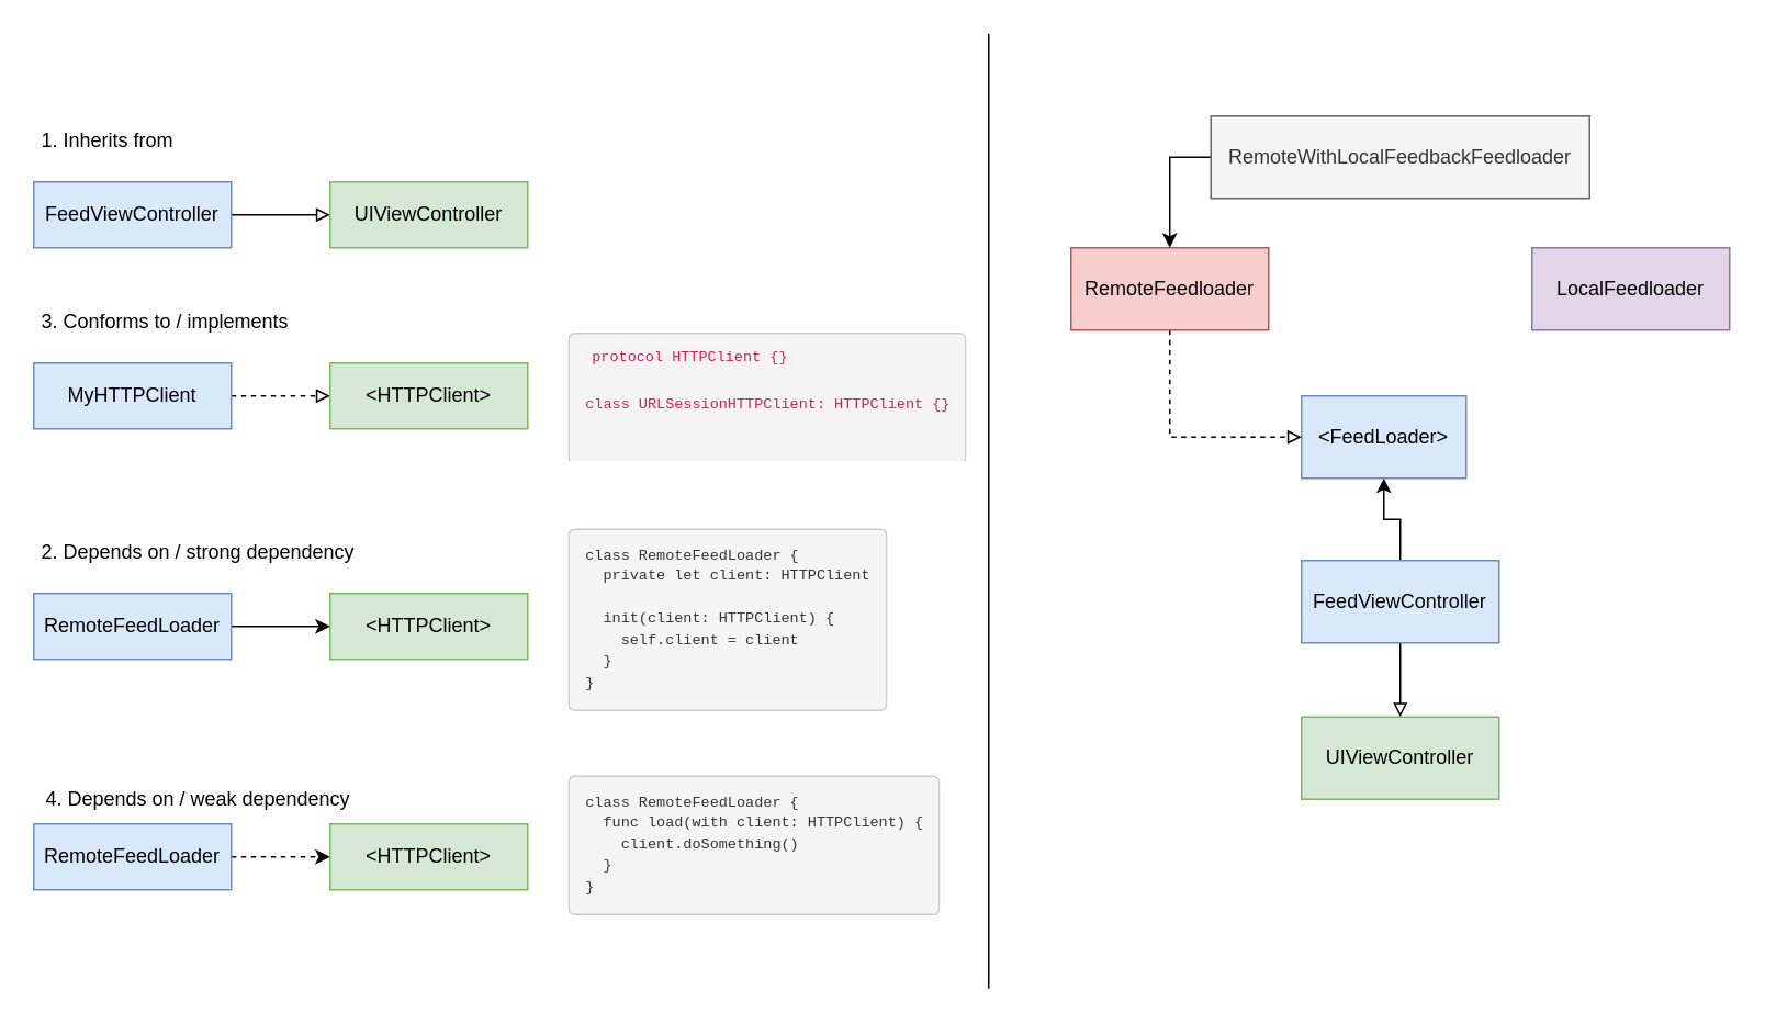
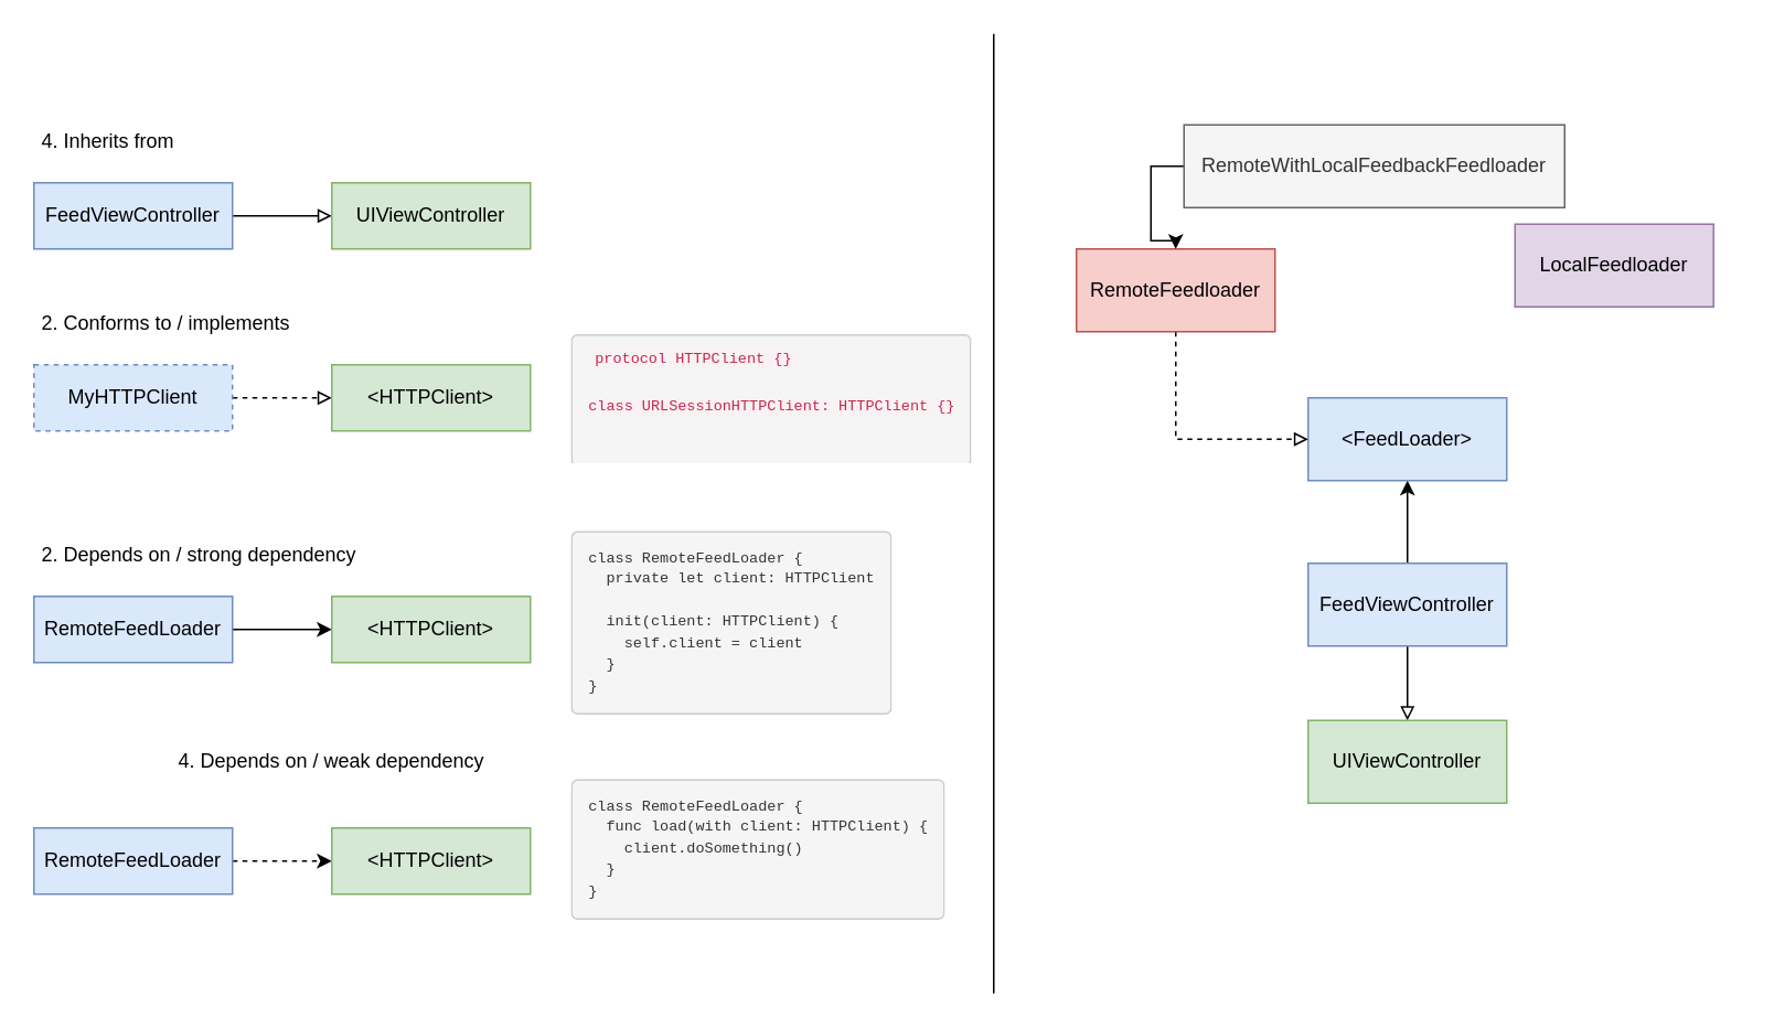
- <mxCell id="5" value="1. Inherits from" style="text;html=1;strokeColor=none;fillColor=none;align=center;verticalAlign=middle;whiteSpace=wrap;rounded=0;" vertex="1" parent="1"><mxGeometry x="20" y="70" width="90" height="30" as="geometry" /></mxCell>
+ <mxCell id="5" value="4. Inherits from" style="text;html=1;strokeColor=none;fillColor=none;align=center;verticalAlign=middle;whiteSpace=wrap;rounded=0;" vertex="1" parent="1"><mxGeometry x="20" y="70" width="90" height="30" as="geometry" /></mxCell>
- <mxCell id="31" value="RemoteWithLocalFeedbackFeedloader" style="rounded=0;whiteSpace=wrap;html=1;fillColor=#f5f5f5;strokeColor=#666666;fontColor=#333333;" vertex="1" parent="1"><mxGeometry x="735" y="70" width="230" height="50" as="geometry" /></mxCell>
+ <mxCell id="31" value="RemoteWithLocalFeedbackFeedloader" style="rounded=0;whiteSpace=wrap;html=1;fillColor=#f5f5f5;strokeColor=#666666;fontColor=#333333;" vertex="1" parent="1"><mxGeometry x="715" y="75" width="230" height="50" as="geometry" /></mxCell>
- <mxCell id="29" value="LocalFeedloader" style="rounded=0;whiteSpace=wrap;html=1;fillColor=#e1d5e7;strokeColor=#9673a6;" vertex="1" parent="1"><mxGeometry x="930" y="150" width="120" height="50" as="geometry" /></mxCell>
+ <mxCell id="29" value="LocalFeedloader" style="rounded=0;whiteSpace=wrap;html=1;fillColor=#e1d5e7;strokeColor=#9673a6;" vertex="1" parent="1"><mxGeometry x="915" y="135" width="120" height="50" as="geometry" /></mxCell>
- <mxCell id="6" value="3. Conforms to / implements" style="text;html=1;strokeColor=none;fillColor=none;align=center;verticalAlign=middle;whiteSpace=wrap;rounded=0;" vertex="1" parent="1"><mxGeometry x="20" y="180" width="160" height="30" as="geometry" /></mxCell>
+ <mxCell id="6" value="2. Conforms to / implements" style="text;html=1;strokeColor=none;fillColor=none;align=center;verticalAlign=middle;whiteSpace=wrap;rounded=0;" vertex="1" parent="1"><mxGeometry x="20" y="180" width="160" height="30" as="geometry" /></mxCell>
- <mxCell id="8" value="MyHTTPClient" style="rounded=0;whiteSpace=wrap;html=1;fillColor=#dae8fc;strokeColor=#6c8ebf;" vertex="1" parent="1"><mxGeometry x="20" y="220" width="120" height="40" as="geometry" /></mxCell>
+ <mxCell id="8" value="MyHTTPClient" style="rounded=0;whiteSpace=wrap;html=1;fillColor=#dae8fc;strokeColor=#6c8ebf;dashed=1;" vertex="1" parent="1"><mxGeometry x="20" y="220" width="120" height="40" as="geometry" /></mxCell>
- <mxCell id="26" value="&amp;lt;FeedLoader&amp;gt;" style="rounded=0;whiteSpace=wrap;html=1;fillColor=#dae8fc;strokeColor=#6c8ebf;" vertex="1" parent="1"><mxGeometry x="790" y="240" width="100" height="50" as="geometry" /></mxCell>
+ <mxCell id="26" value="&amp;lt;FeedLoader&amp;gt;" style="rounded=0;whiteSpace=wrap;html=1;fillColor=#dae8fc;strokeColor=#6c8ebf;" vertex="1" parent="1"><mxGeometry x="790" y="240" width="120" height="50" as="geometry" /></mxCell>
- <mxCell id="14" value="4. Depends on / weak dependency" style="text;html=1;strokeColor=none;fillColor=none;align=center;verticalAlign=middle;whiteSpace=wrap;rounded=0;" vertex="1" parent="1"><mxGeometry x="20" y="470" width="200" height="30" as="geometry" /></mxCell>
+ <mxCell id="14" value="4. Depends on / weak dependency" style="text;html=1;strokeColor=none;fillColor=none;align=center;verticalAlign=middle;whiteSpace=wrap;rounded=0;" vertex="1" parent="1"><mxGeometry x="100" y="445" width="200" height="30" as="geometry" /></mxCell>
